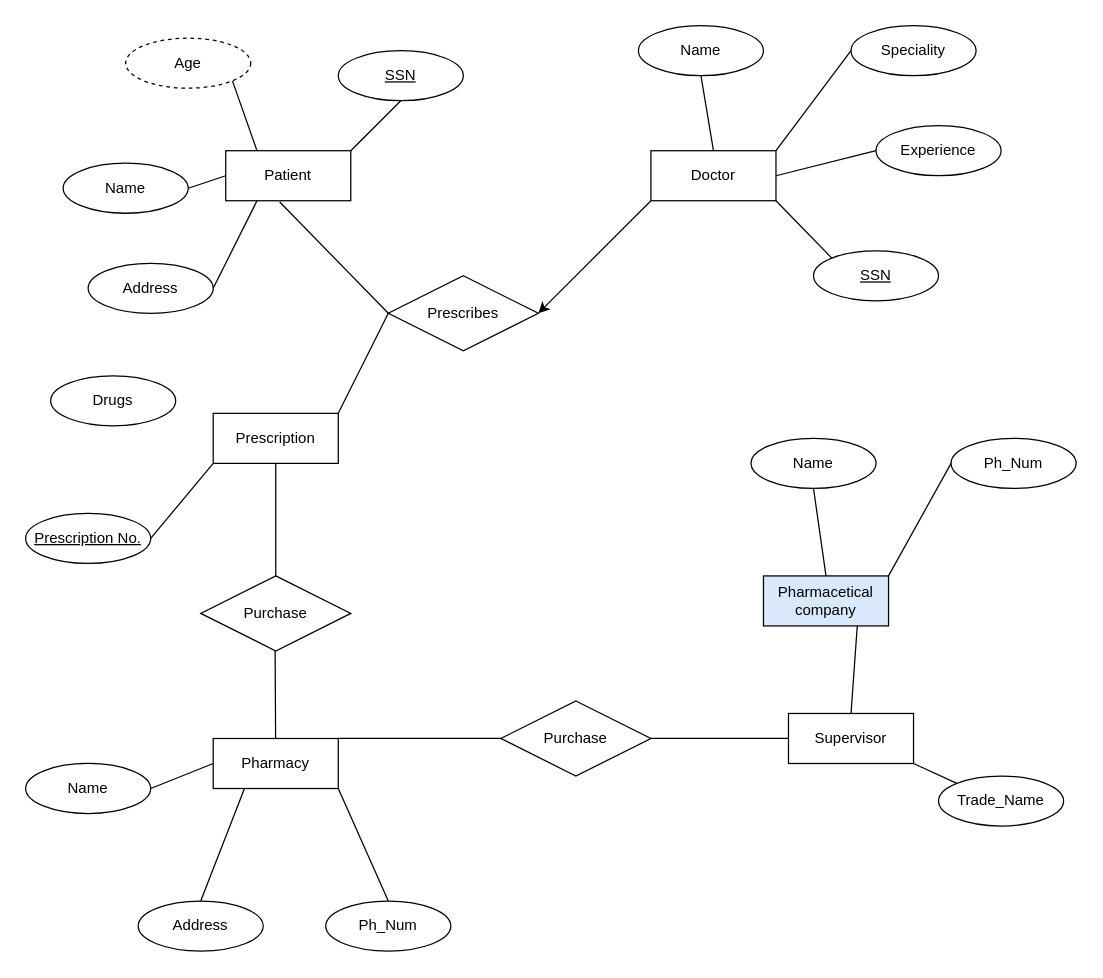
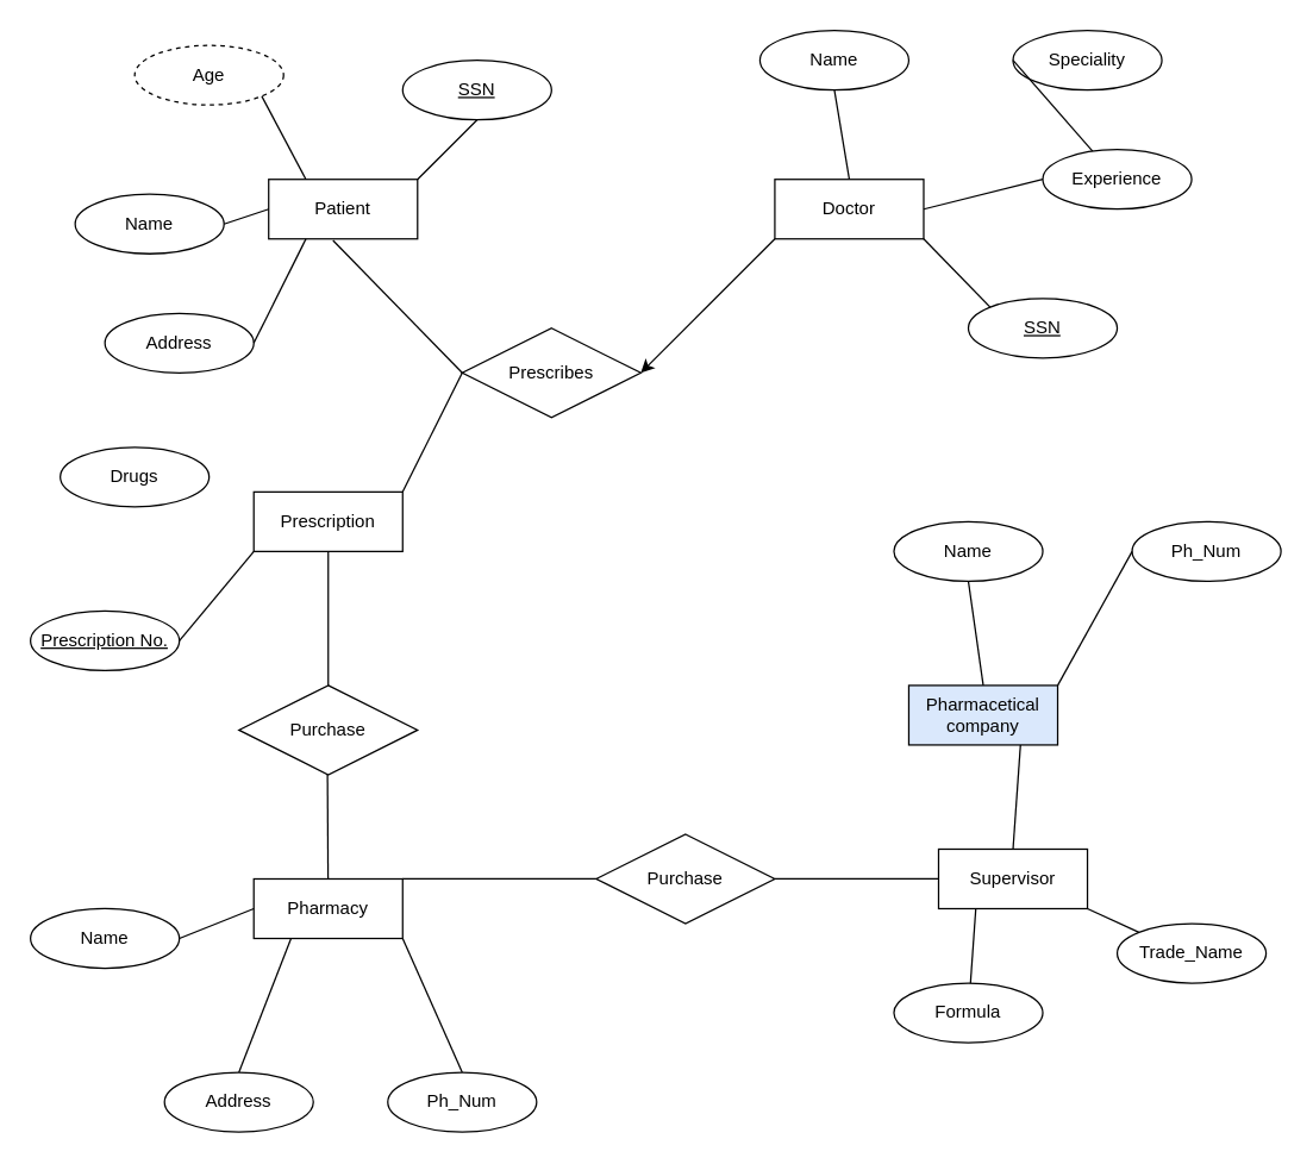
- <mxCell id="42" value="Age" style="ellipse;whiteSpace=wrap;html=1;align=center;dashed=1;" vertex="1" parent="1"><mxGeometry x="100" y="30" width="100" height="40" as="geometry" /></mxCell>
+ <mxCell id="42" value="Age" style="ellipse;whiteSpace=wrap;html=1;align=center;dashed=1;" vertex="1" parent="1"><mxGeometry x="90" y="30" width="100" height="40" as="geometry" /></mxCell>
- <mxCell id="36" value="" style="endArrow=none;html=1;rounded=0;exitX=0;exitY=0.5;exitDx=0;exitDy=0;entryX=1;entryY=0;entryDx=0;entryDy=0;" edge="1" parent="1" source="28" target="5"><mxGeometry relative="1" as="geometry"><mxPoint x="570" as="sourcePoint" y="70" /><mxPoint x="580" y="130" as="targetPoint" /></mxGeometry></mxCell>
+ <mxCell id="36" value="" style="endArrow=none;html=1;rounded=0;exitX=0;exitY=0.5;exitDx=0;exitDy=0;" edge="1" parent="1" source="28" target="40"><mxGeometry relative="1" as="geometry"><mxPoint x="570" as="sourcePoint" y="70" /><mxPoint x="580" y="130" as="targetPoint" /></mxGeometry></mxCell>
+ <mxCell id="46" value="" style="endArrow=none;html=1;rounded=0;entryX=0.25;entryY=1;entryDx=0;entryDy=0;" edge="1" parent="1" source="27" target="2"><mxGeometry relative="1" as="geometry"><mxPoint x="775" y="636" as="sourcePoint" /><mxPoint x="730" y="610" as="targetPoint" /><Array as="points" /></mxGeometry></mxCell>
+ <mxCell id="27" value="Formula" style="ellipse;whiteSpace=wrap;html=1;align=center;" vertex="1" parent="1"><mxGeometry x="600" y="660" width="100" height="40" as="geometry" /></mxCell>
